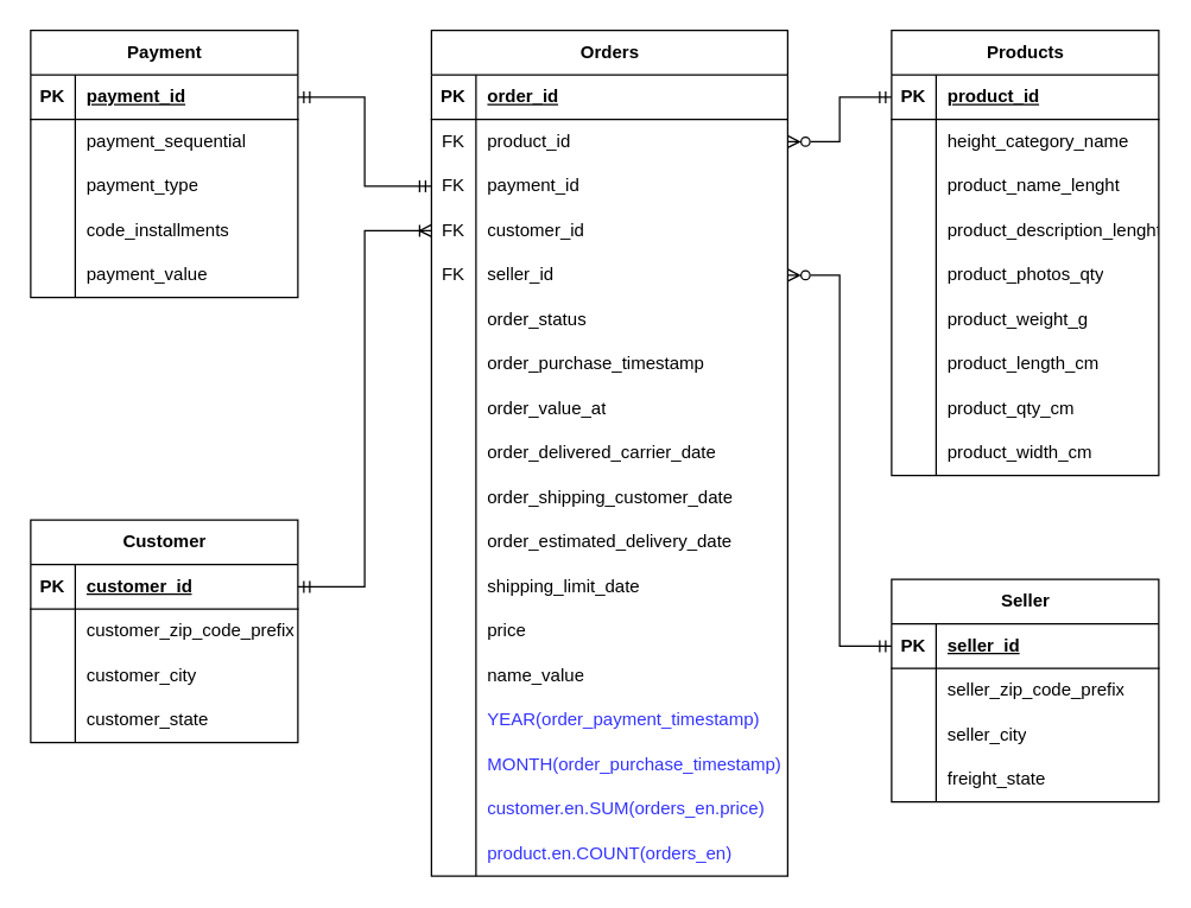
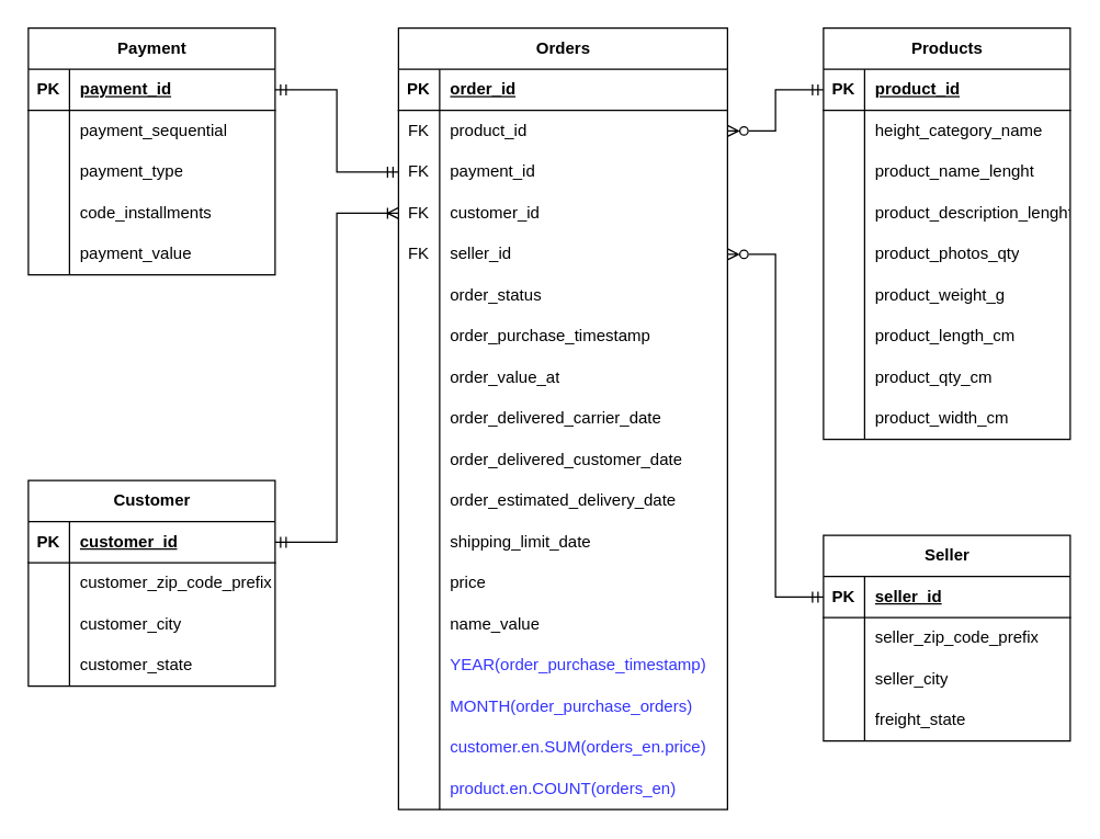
- <mxCell id="32" value="order_shipping_customer_date" style="shape=partialRectangle;connectable=0;fillColor=none;top=0;left=0;bottom=0;right=0;align=left;spacingLeft=6;overflow=hidden;whiteSpace=wrap;html=1;" parent="30" vertex="1"><mxGeometry x="30" width="210" height="30" as="geometry"><mxRectangle width="210" height="30" as="alternateBounds" /></mxGeometry></mxCell>
+ <mxCell id="32" value="order_delivered_customer_date" style="shape=partialRectangle;connectable=0;fillColor=none;top=0;left=0;bottom=0;right=0;align=left;spacingLeft=6;overflow=hidden;whiteSpace=wrap;html=1;" parent="30" vertex="1"><mxGeometry x="30" width="210" height="30" as="geometry"><mxRectangle width="210" height="30" as="alternateBounds" /></mxGeometry></mxCell>
- <mxCell id="47" value="YEAR(order_payment_timestamp)" style="shape=partialRectangle;connectable=0;fillColor=none;top=0;left=0;bottom=0;right=0;align=left;spacingLeft=6;overflow=hidden;whiteSpace=wrap;html=1;fontColor=#3333FF;" parent="45" vertex="1"><mxGeometry x="30" width="210" height="30" as="geometry"><mxRectangle width="210" height="30" as="alternateBounds" /></mxGeometry></mxCell>
+ <mxCell id="47" value="YEAR(order_purchase_timestamp)" style="shape=partialRectangle;connectable=0;fillColor=none;top=0;left=0;bottom=0;right=0;align=left;spacingLeft=6;overflow=hidden;whiteSpace=wrap;html=1;fontColor=#3333FF;" parent="45" vertex="1"><mxGeometry x="30" width="210" height="30" as="geometry"><mxRectangle width="210" height="30" as="alternateBounds" /></mxGeometry></mxCell>
- <mxCell id="50" value="MONTH(order_purchase_timestamp)" style="shape=partialRectangle;connectable=0;fillColor=none;top=0;left=0;bottom=0;right=0;align=left;spacingLeft=6;overflow=hidden;whiteSpace=wrap;html=1;fontColor=#3333FF;" parent="48" vertex="1"><mxGeometry x="30" width="210" height="30" as="geometry"><mxRectangle width="210" height="30" as="alternateBounds" /></mxGeometry></mxCell>
+ <mxCell id="50" value="MONTH(order_purchase_orders)" style="shape=partialRectangle;connectable=0;fillColor=none;top=0;left=0;bottom=0;right=0;align=left;spacingLeft=6;overflow=hidden;whiteSpace=wrap;html=1;fontColor=#3333FF;" parent="48" vertex="1"><mxGeometry x="30" width="210" height="30" as="geometry"><mxRectangle width="210" height="30" as="alternateBounds" /></mxGeometry></mxCell>
